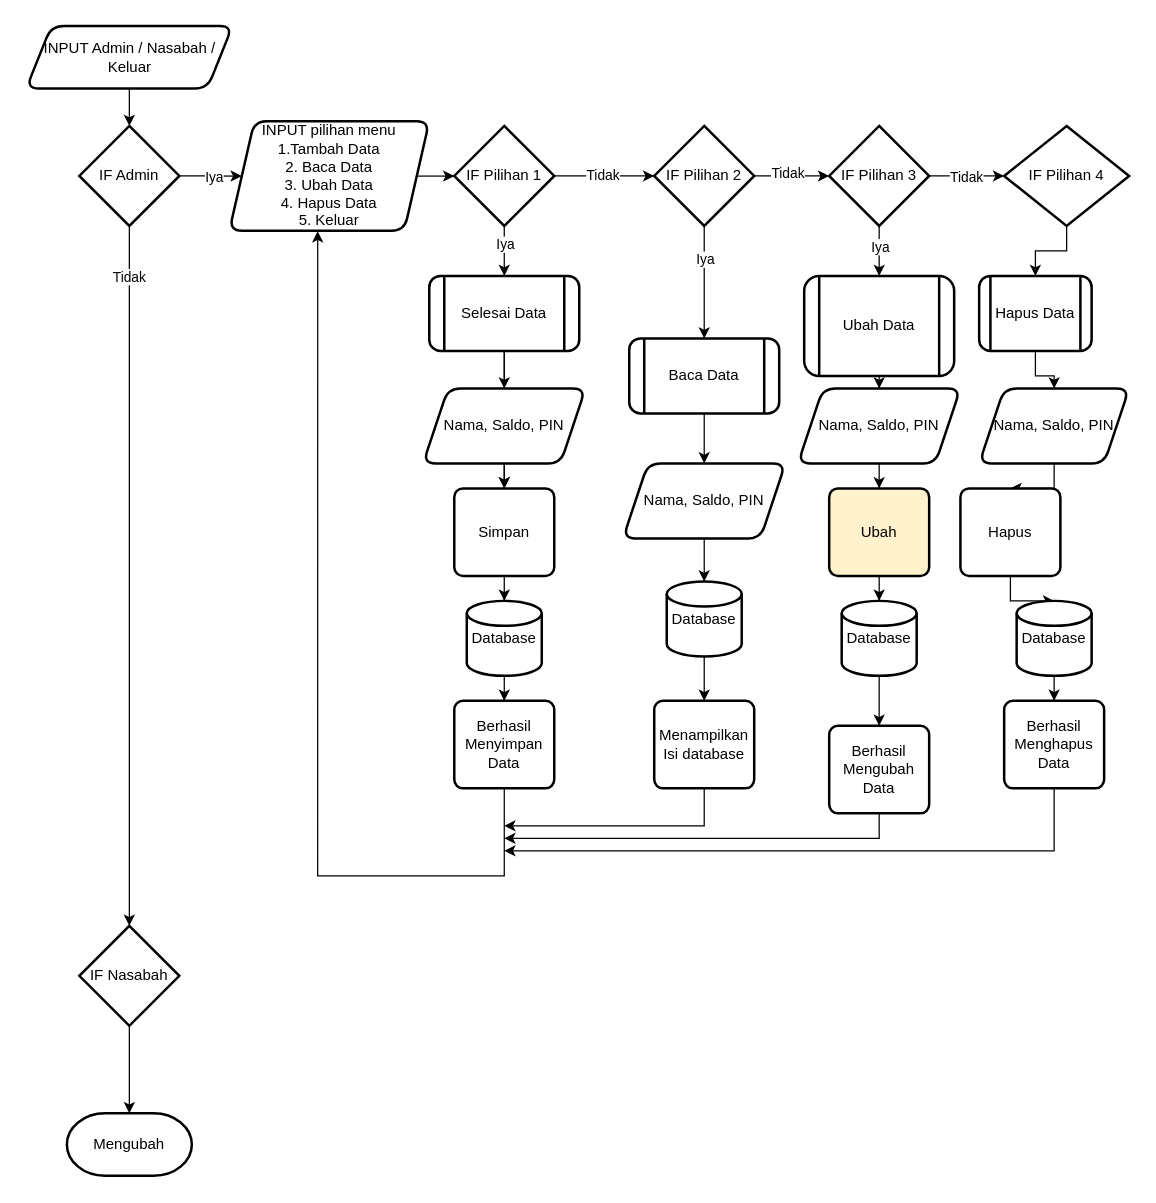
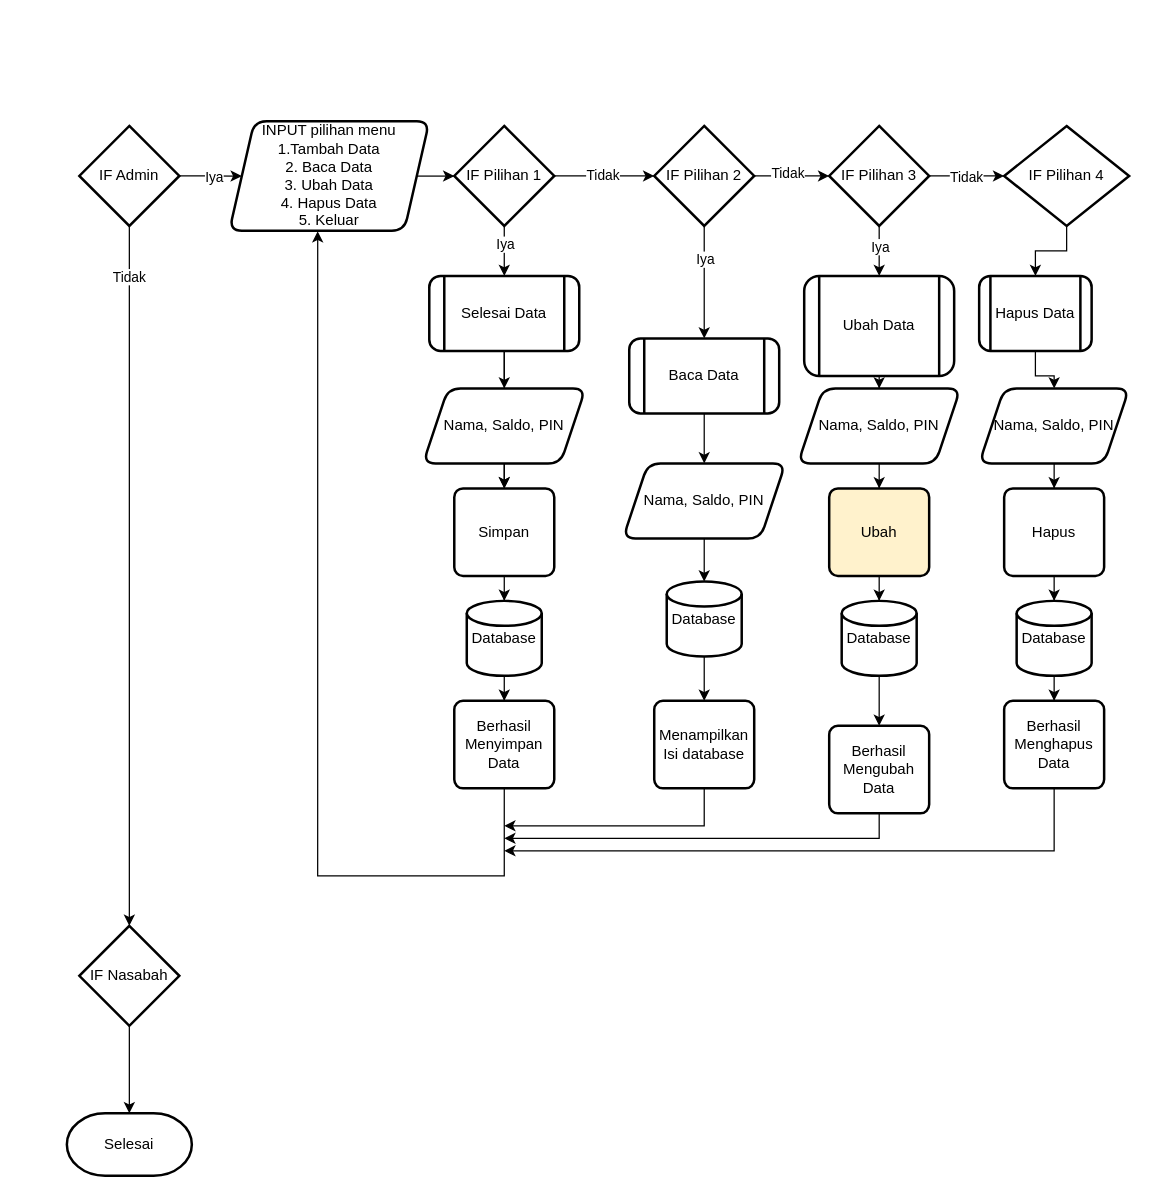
- <mxCell id="50" value="INPUT Admin / Nasabah / Keluar" style="shape=parallelogram;perimeter=parallelogramPerimeter;whiteSpace=wrap;html=1;fixedSize=1;rounded=1;glass=0;strokeWidth=2;shadow=0;" parent="1" vertex="1"><mxGeometry x="20.5" y="20" width="165" height="50" as="geometry" /></mxCell>
- <mxCell id="49" value="" style="edgeStyle=orthogonalEdgeStyle;rounded=0;orthogonalLoop=1;jettySize=auto;html=1;" parent="1" source="50" target="6" edge="1"><mxGeometry relative="1" as="geometry" /></mxCell>
- <mxCell id="44" value="Hapus" style="rounded=1;whiteSpace=wrap;html=1;absoluteArcSize=1;arcSize=14;strokeWidth=2;" parent="1" vertex="1"><mxGeometry x="768" y="390" width="80" height="70" as="geometry" /></mxCell>
+ <mxCell id="44" value="Hapus" style="rounded=1;whiteSpace=wrap;html=1;absoluteArcSize=1;arcSize=14;strokeWidth=2;" parent="1" vertex="1"><mxGeometry x="803" y="390" width="80" height="70" as="geometry" /></mxCell>
- <mxCell id="9" value="Mengubah" style="rounded=1;whiteSpace=wrap;html=1;fontSize=12;glass=0;strokeWidth=2;shadow=0;shape=mxgraph.flowchart.terminator;" parent="1" vertex="1"><mxGeometry x="53" y="890" width="100" height="50" as="geometry" /></mxCell>
+ <mxCell id="9" value="Selesai" style="rounded=1;whiteSpace=wrap;html=1;fontSize=12;glass=0;strokeWidth=2;shadow=0;shape=mxgraph.flowchart.terminator;" parent="1" vertex="1"><mxGeometry x="53" y="890" width="100" height="50" as="geometry" /></mxCell>
